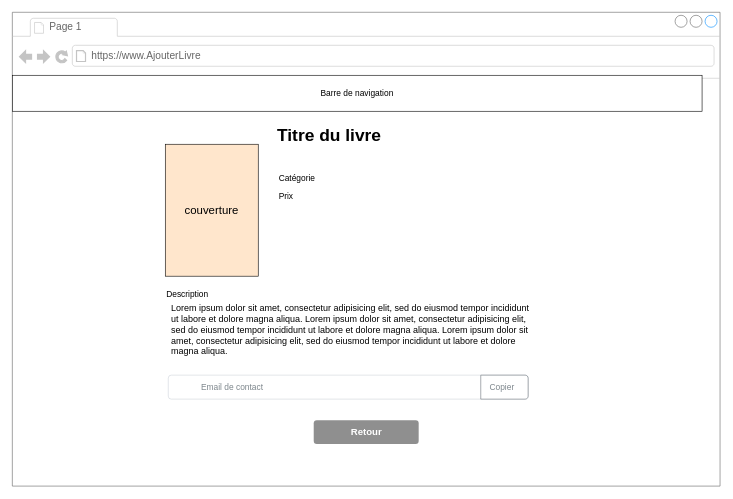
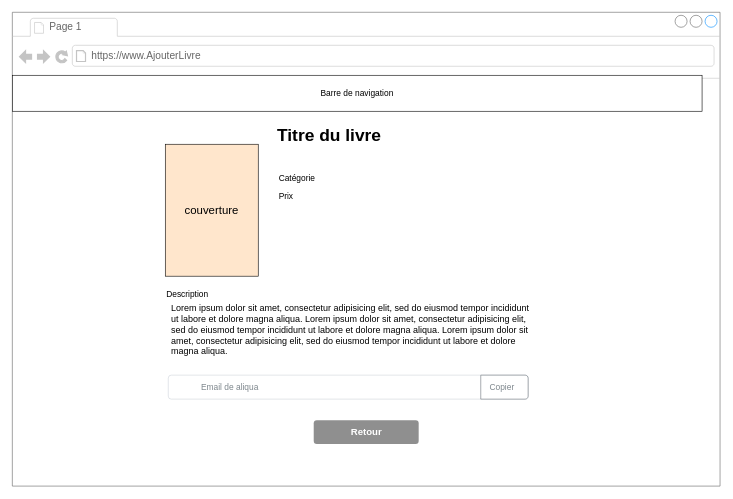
- <mxCell id="13" value="Email de contact" style="html=1;shadow=0;dashed=0;shape=mxgraph.bootstrap.rrect;rSize=5;strokeColor=#CED4DA;html=1;whiteSpace=wrap;fillColor=#FFFFFF;fontColor=#7D868C;align=left;spacing=15;spacingLeft=40;fontSize=14;" vertex="1" parent="2"><mxGeometry x="260" y="605" width="600" height="40" as="geometry" /></mxCell>
+ <mxCell id="13" value="Email de aliqua" style="html=1;shadow=0;dashed=0;shape=mxgraph.bootstrap.rrect;rSize=5;strokeColor=#CED4DA;html=1;whiteSpace=wrap;fillColor=#FFFFFF;fontColor=#7D868C;align=left;spacing=15;spacingLeft=40;fontSize=14;" vertex="1" parent="2"><mxGeometry x="260" y="605" width="600" height="40" as="geometry" /></mxCell>
